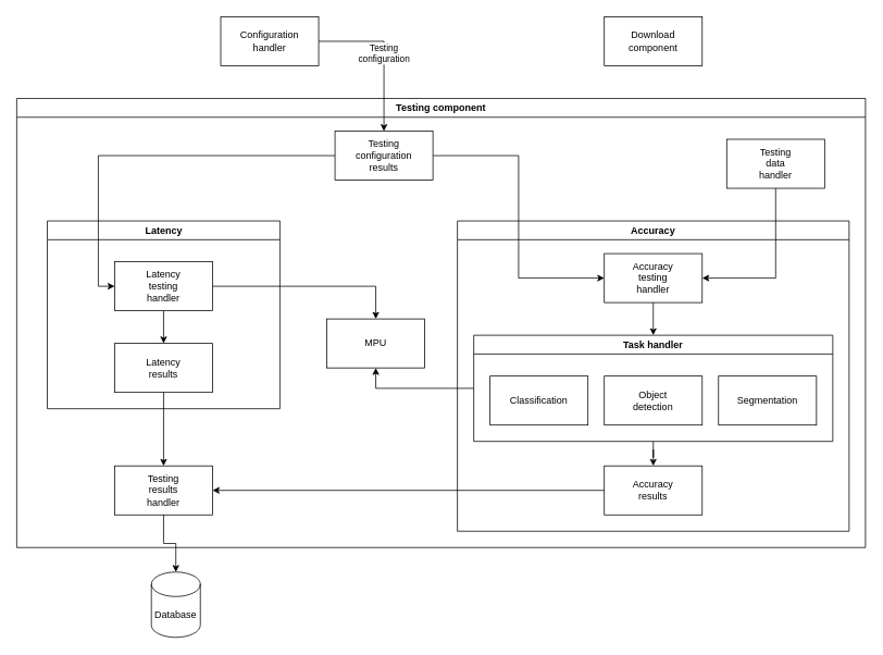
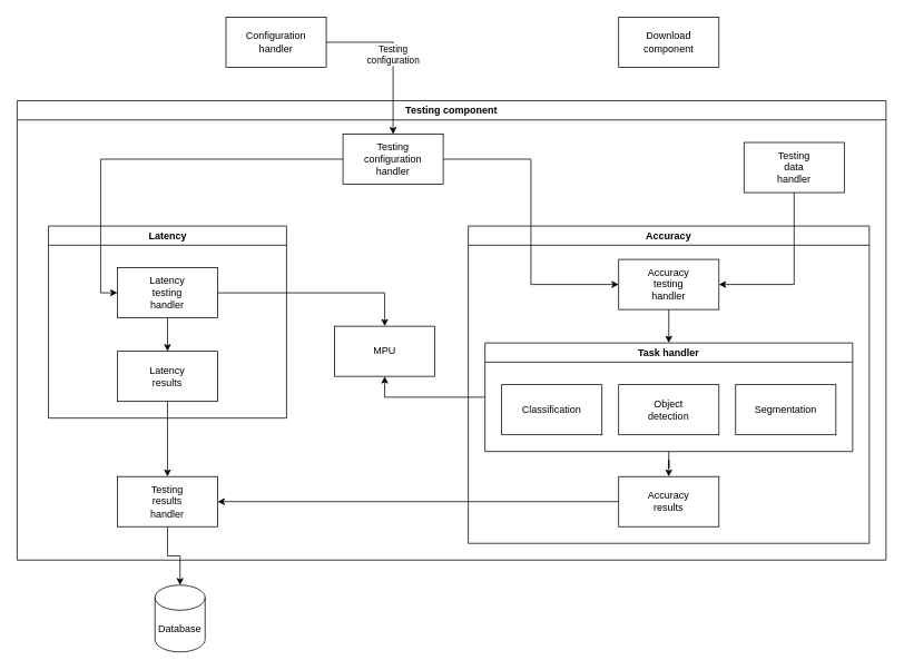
- <mxCell id="18" value="Testing&lt;div&gt;configuration&lt;/div&gt;&lt;div&gt;results&lt;/div&gt;" style="rounded=0;whiteSpace=wrap;html=1;" vertex="1" parent="2"><mxGeometry x="390" y="40" width="120" height="60" as="geometry" /></mxCell>
+ <mxCell id="18" value="Testing&lt;div&gt;configuration&lt;/div&gt;&lt;div&gt;handler&lt;/div&gt;" style="rounded=0;whiteSpace=wrap;html=1;" vertex="1" parent="2"><mxGeometry x="390" y="40" width="120" height="60" as="geometry" /></mxCell>
